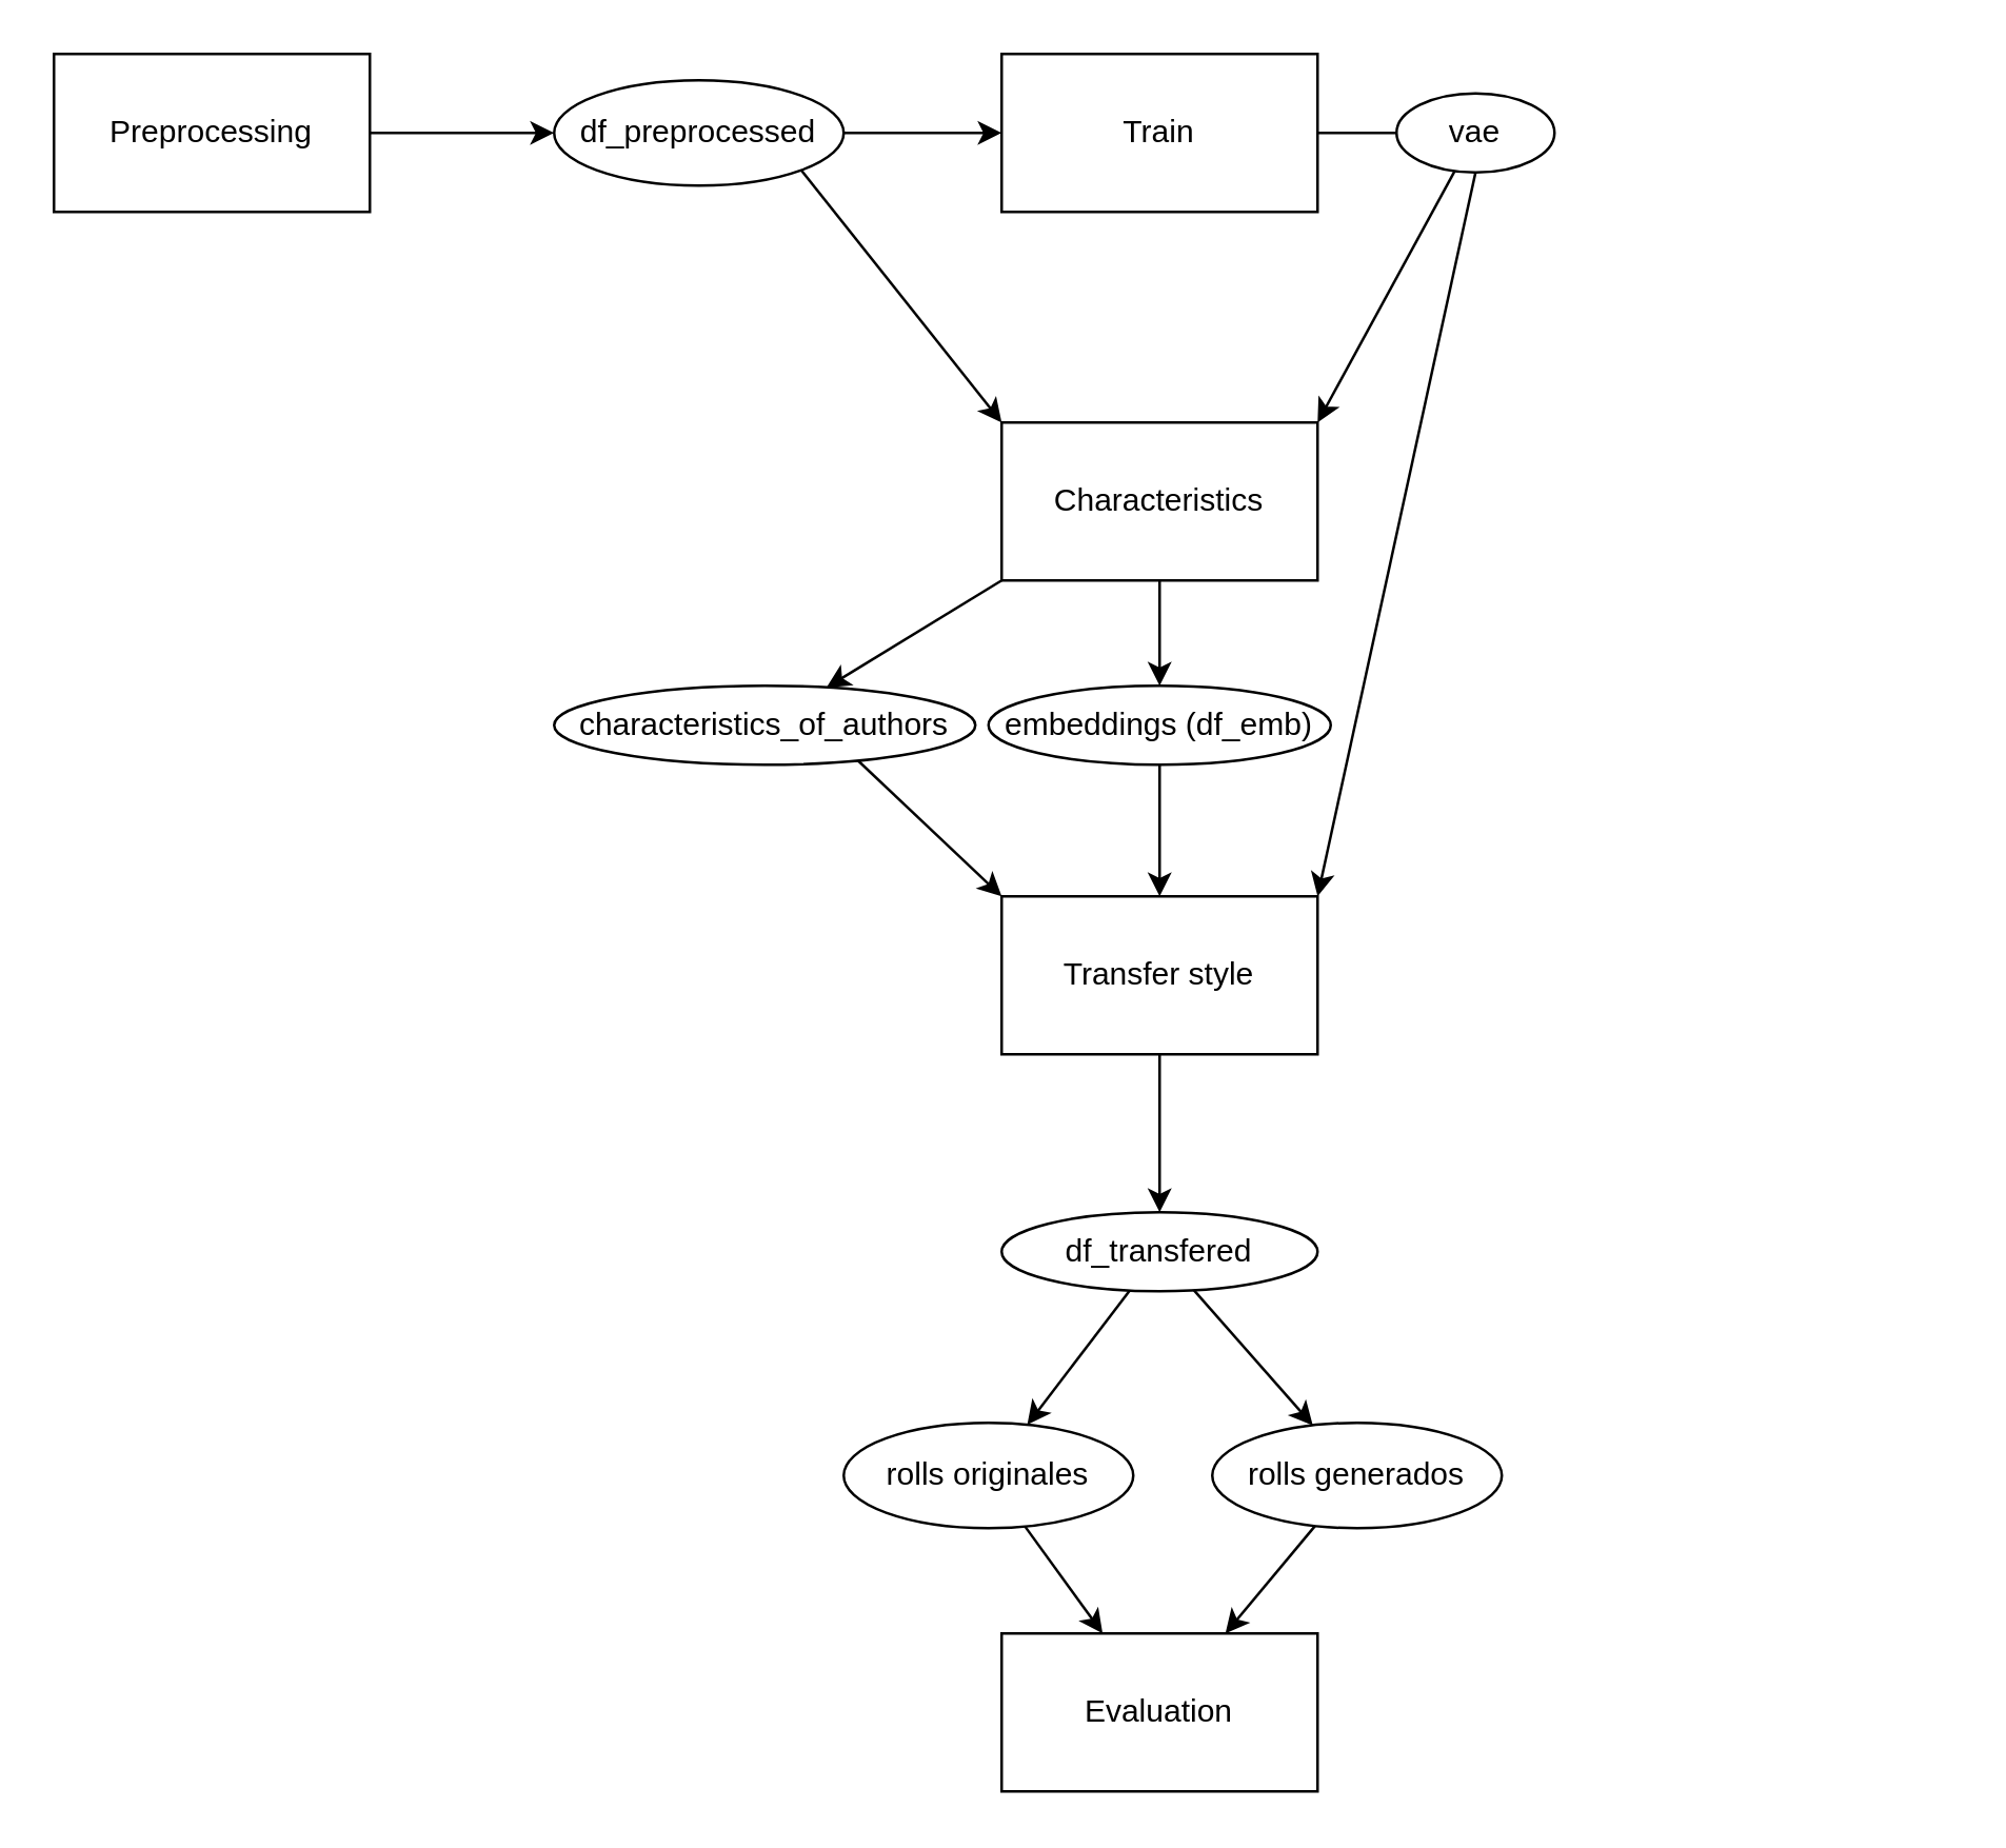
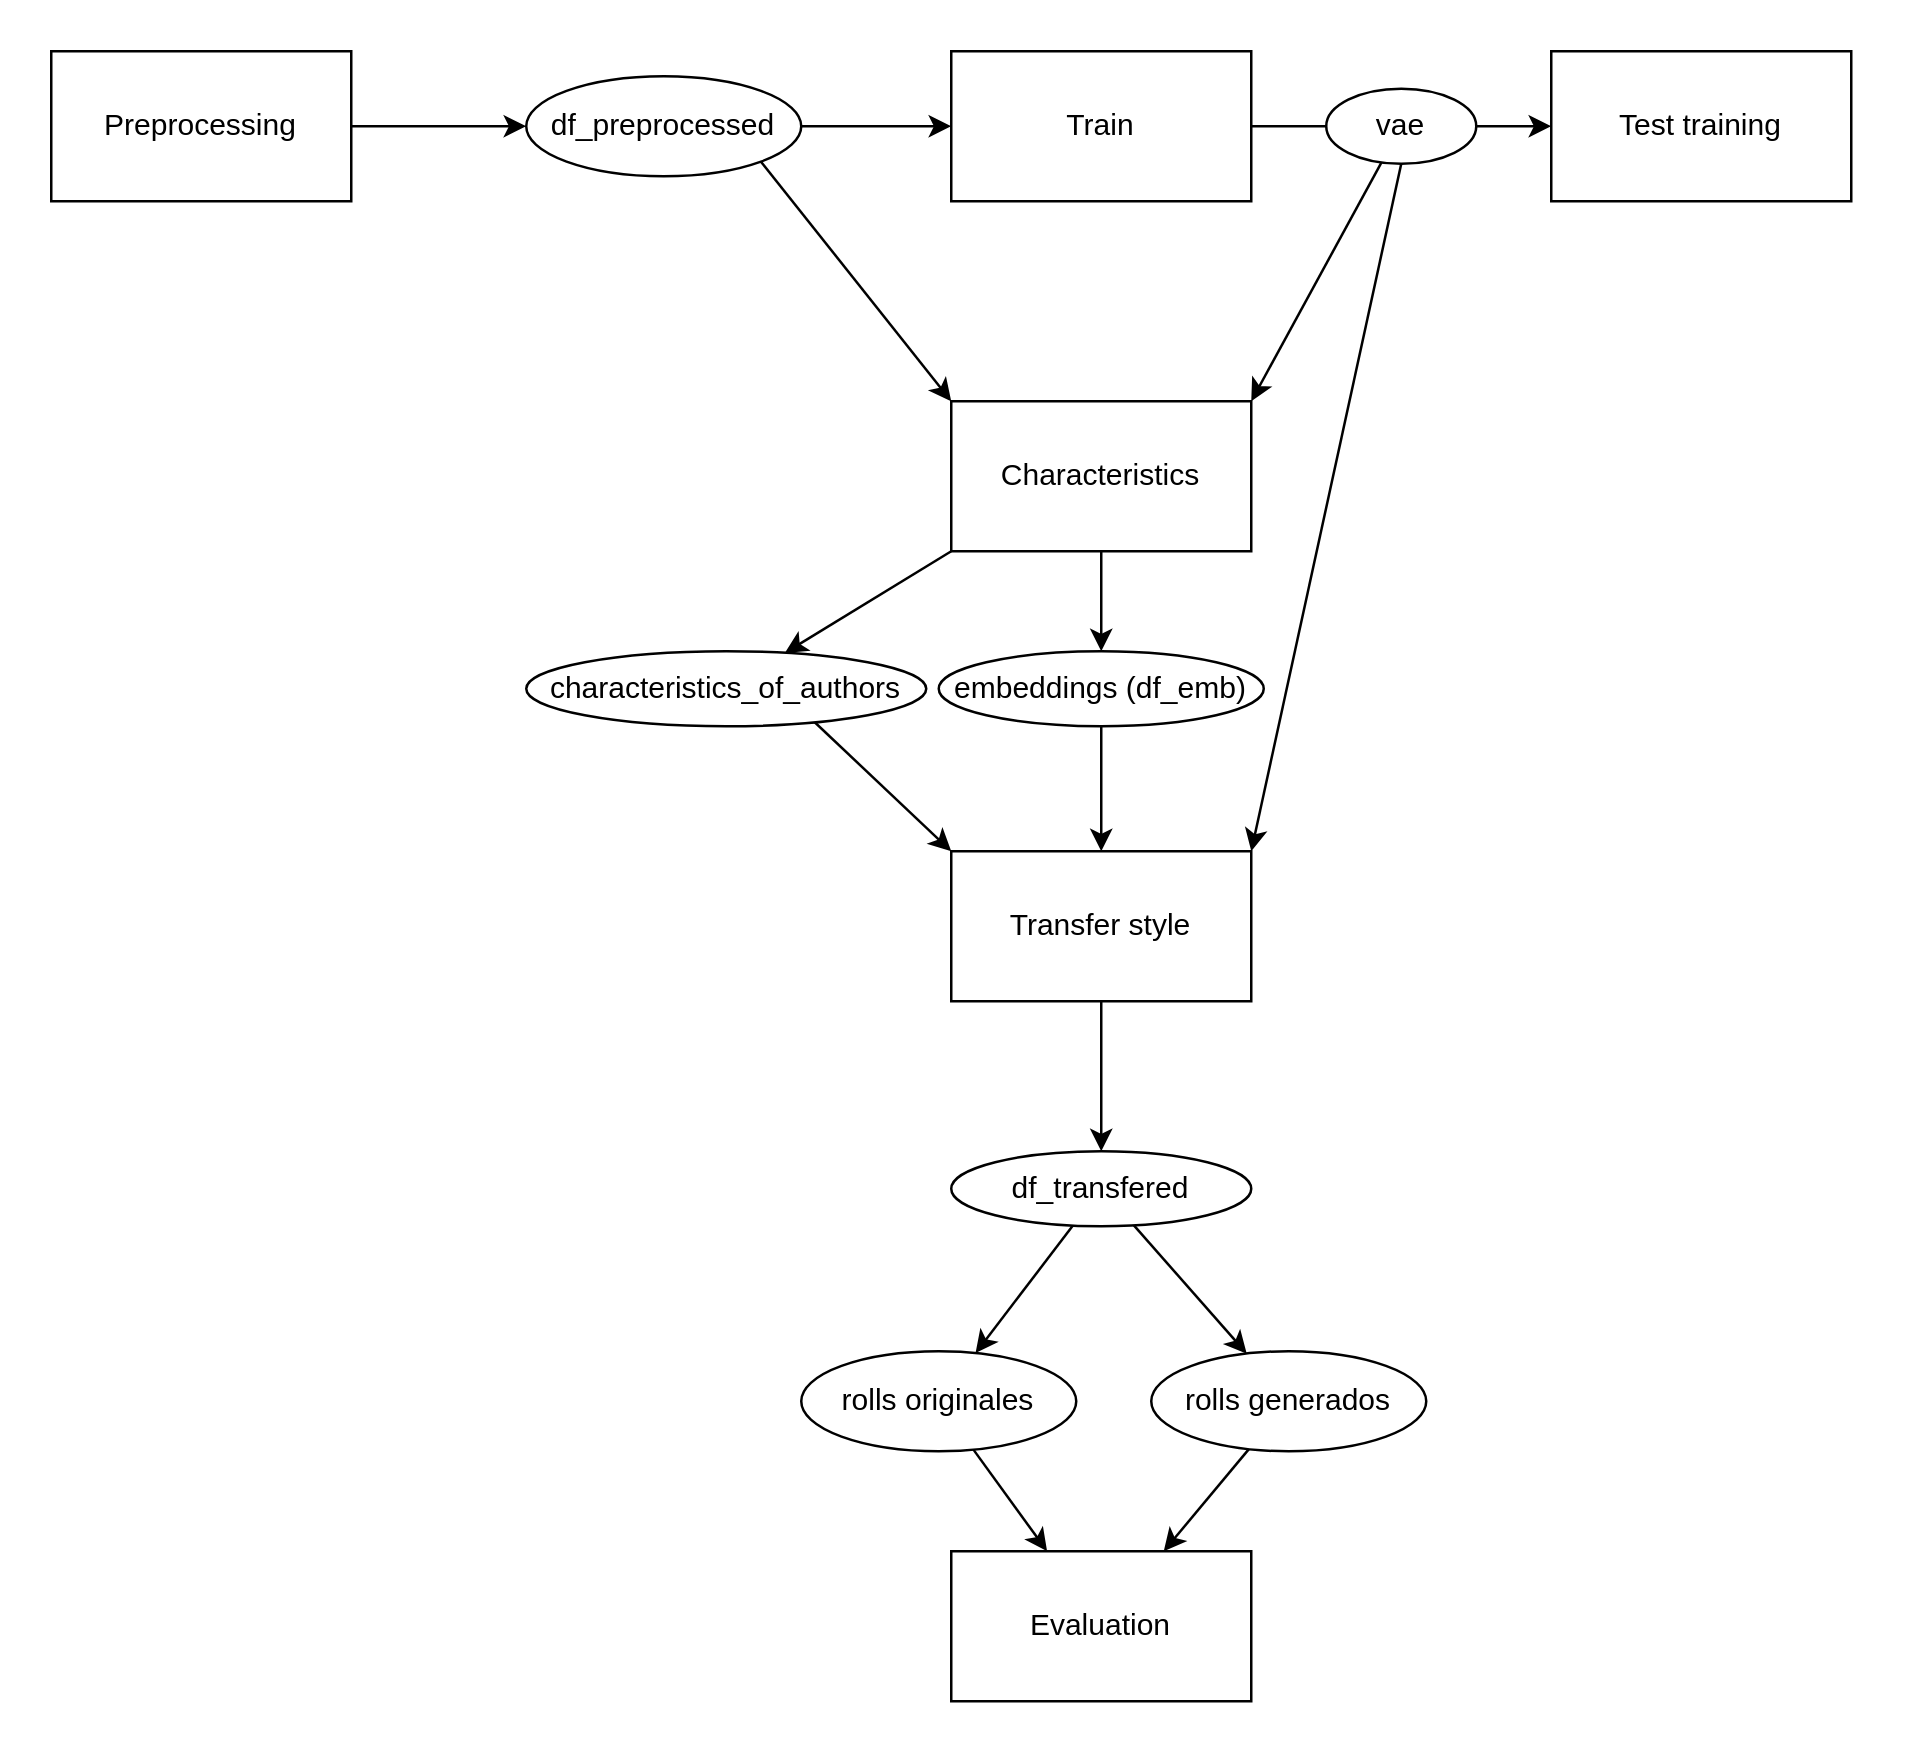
+ <mxCell id="4" value="" style="edgeStyle=orthogonalEdgeStyle;rounded=0;orthogonalLoop=1;jettySize=auto;html=1;startArrow=none;" edge="1" parent="1" source="18" target="6"><mxGeometry relative="1" as="geometry" /></mxCell>
+ <mxCell id="6" value="Test training" style="rounded=0;whiteSpace=wrap;html=1;" vertex="1" parent="1"><mxGeometry x="620" y="20" width="120" height="60" as="geometry" /></mxCell>
